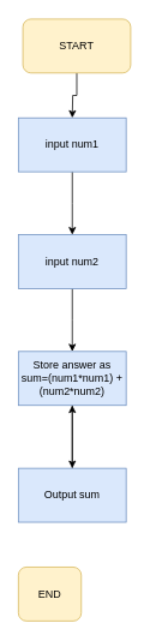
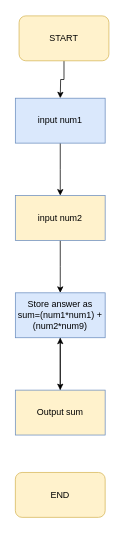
- <mxCell id="7" value="input num2" style="rounded=0;whiteSpace=wrap;html=1;fillColor=#dae8fc;strokeColor=#6c8ebf;" parent="1" vertex="1"><mxGeometry x="20" y="260" width="120" height="60" as="geometry" /></mxCell>
+ <mxCell id="7" value="input num2" style="rounded=0;whiteSpace=wrap;html=1;fillColor=#fff2cc;strokeColor=#6c8ebf;" parent="1" vertex="1"><mxGeometry x="20" y="260" width="120" height="60" as="geometry" /></mxCell>
- <mxCell id="9" value="Store answer as sum=(num1*num1) +(num2*num2)" style="rounded=0;whiteSpace=wrap;html=1;fillColor=#dae8fc;strokeColor=#6c8ebf;" parent="1" vertex="1"><mxGeometry x="20" y="390" width="120" height="60" as="geometry" /></mxCell>
+ <mxCell id="9" value="Store answer as sum=(num1*num1) +(num2*num9)" style="rounded=0;whiteSpace=wrap;html=1;fillColor=#dae8fc;strokeColor=#6c8ebf;" parent="1" vertex="1"><mxGeometry x="20" y="390" width="120" height="60" as="geometry" /></mxCell>
- <mxCell id="11" value="Output sum" style="rounded=0;whiteSpace=wrap;html=1;fillColor=#dae8fc;strokeColor=#6c8ebf;" parent="1" vertex="1"><mxGeometry x="20" y="520" width="120" height="60" as="geometry" /></mxCell>
+ <mxCell id="11" value="Output sum" style="rounded=0;whiteSpace=wrap;html=1;fillColor=#fff2cc;strokeColor=#6c8ebf;" parent="1" vertex="1"><mxGeometry x="20" y="520" width="120" height="60" as="geometry" /></mxCell>
- <mxCell id="12" value="END" style="rounded=1;whiteSpace=wrap;html=1;fillColor=#fff2cc;strokeColor=#d6b656;" parent="1" vertex="1"><mxGeometry x="20" y="630" width="70" height="60" as="geometry" /></mxCell>
+ <mxCell id="12" value="END" style="rounded=1;whiteSpace=wrap;html=1;fillColor=#fff2cc;strokeColor=#d6b656;" parent="1" vertex="1"><mxGeometry x="20" y="630" width="120" height="60" as="geometry" /></mxCell>
